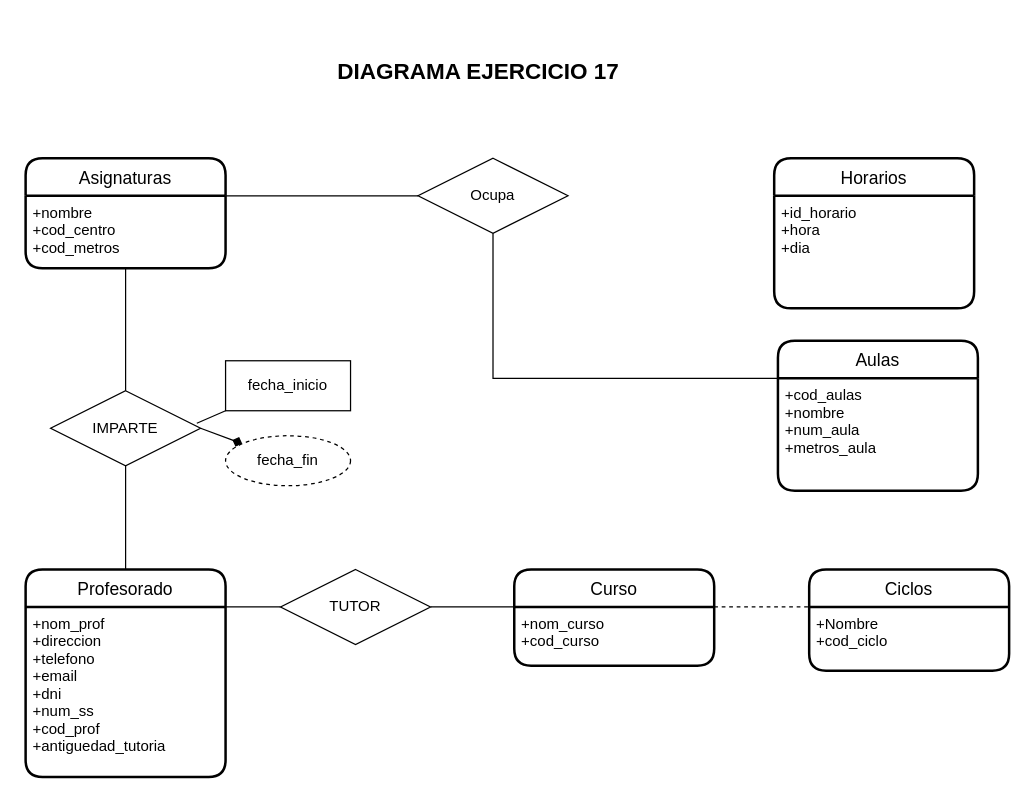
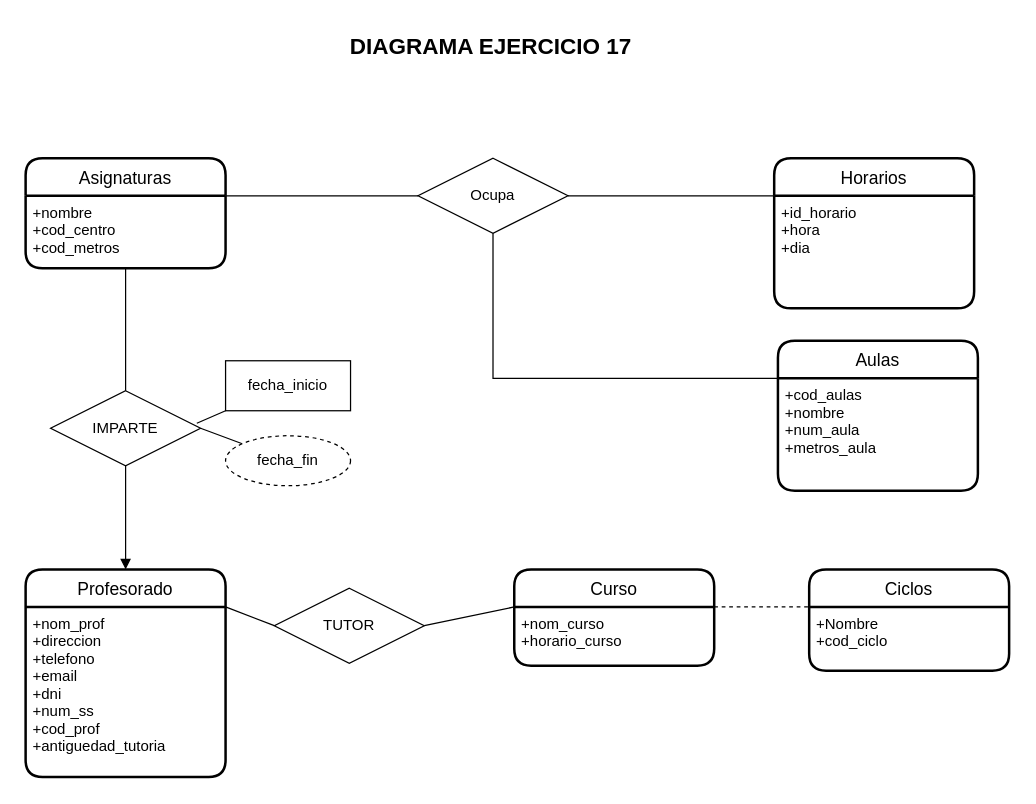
- <mxCell id="26" value="&lt;font style=&quot;font-size: 18px;&quot;&gt;&lt;b&gt;DIAGRAMA EJERCICIO 17&lt;/b&gt;&lt;/font&gt;" style="text;html=1;align=center;verticalAlign=middle;resizable=0;points=[];autosize=1;strokeColor=none;fillColor=none;" vertex="1" parent="1"><mxGeometry x="260" y="40" width="244" height="34" as="geometry" /></mxCell>
+ <mxCell id="26" value="&lt;font style=&quot;font-size: 18px;&quot;&gt;&lt;b&gt;DIAGRAMA EJERCICIO 17&lt;/b&gt;&lt;/font&gt;" style="text;html=1;align=center;verticalAlign=middle;resizable=0;points=[];autosize=1;strokeColor=none;fillColor=none;" vertex="1" parent="1"><mxGeometry x="270" y="20" width="244" height="34" as="geometry" /></mxCell>
+ <mxCell id="15" value="" style="endArrow=none;html=1;rounded=0;exitX=1;exitY=0.5;exitDx=0;exitDy=0;entryX=0;entryY=0.25;entryDx=0;entryDy=0;" edge="1" parent="1" source="14" target="2"><mxGeometry relative="1" as="geometry"><mxPoint x="460" y="155.5" as="sourcePoint" /><mxPoint x="614" y="155.5" as="targetPoint" /></mxGeometry></mxCell>
- <mxCell id="23" value="" style="endArrow=diamond;html=1;rounded=0;exitX=1;exitY=0.5;exitDx=0;exitDy=0;" edge="1" parent="1" source="16" target="27"><mxGeometry relative="1" as="geometry"><mxPoint x="433" y="443" as="sourcePoint" /><mxPoint x="200" y="342" as="targetPoint" /></mxGeometry></mxCell>
+ <mxCell id="23" value="" style="endArrow=none;html=1;rounded=0;exitX=1;exitY=0.5;exitDx=0;exitDy=0;" edge="1" parent="1" source="16" target="27"><mxGeometry relative="1" as="geometry"><mxPoint x="433" y="443" as="sourcePoint" /><mxPoint x="200" y="342" as="targetPoint" /></mxGeometry></mxCell>
- <mxCell id="18" value="" style="endArrow=none;html=1;rounded=0;exitX=0.5;exitY=1;exitDx=0;exitDy=0;entryX=0.5;entryY=0;entryDx=0;entryDy=0;" edge="1" parent="1" source="16" target="6"><mxGeometry relative="1" as="geometry"><mxPoint x="103" y="376" as="sourcePoint" /><mxPoint x="103" y="474" as="targetPoint" /></mxGeometry></mxCell>
+ <mxCell id="18" value="" style="endArrow=block;html=1;rounded=0;exitX=0.5;exitY=1;exitDx=0;exitDy=0;entryX=0.5;entryY=0;entryDx=0;entryDy=0;" edge="1" parent="1" source="16" target="6"><mxGeometry relative="1" as="geometry"><mxPoint x="103" y="376" as="sourcePoint" /><mxPoint x="103" y="474" as="targetPoint" /></mxGeometry></mxCell>
- <mxCell id="24" value="TUTOR" style="shape=rhombus;perimeter=rhombusPerimeter;whiteSpace=wrap;html=1;align=center;" vertex="1" parent="1"><mxGeometry x="224" y="455" width="120" height="60" as="geometry" /></mxCell>
+ <mxCell id="24" value="TUTOR" style="shape=rhombus;perimeter=rhombusPerimeter;whiteSpace=wrap;html=1;align=center;" vertex="1" parent="1"><mxGeometry x="219" y="470" width="120" height="60" as="geometry" /></mxCell>
- <mxCell id="20" value="+nom_curso&#10;+cod_curso&#10;" style="align=left;strokeColor=none;fillColor=none;spacingLeft=4;fontSize=12;verticalAlign=top;resizable=0;rotatable=0;part=1;" vertex="1" parent="19"><mxGeometry y="30" width="160" height="47" as="geometry" /></mxCell>
+ <mxCell id="20" value="+nom_curso&#10;+horario_curso&#10;" style="align=left;strokeColor=none;fillColor=none;spacingLeft=4;fontSize=12;verticalAlign=top;resizable=0;rotatable=0;part=1;" vertex="1" parent="19"><mxGeometry y="30" width="160" height="47" as="geometry" /></mxCell>
